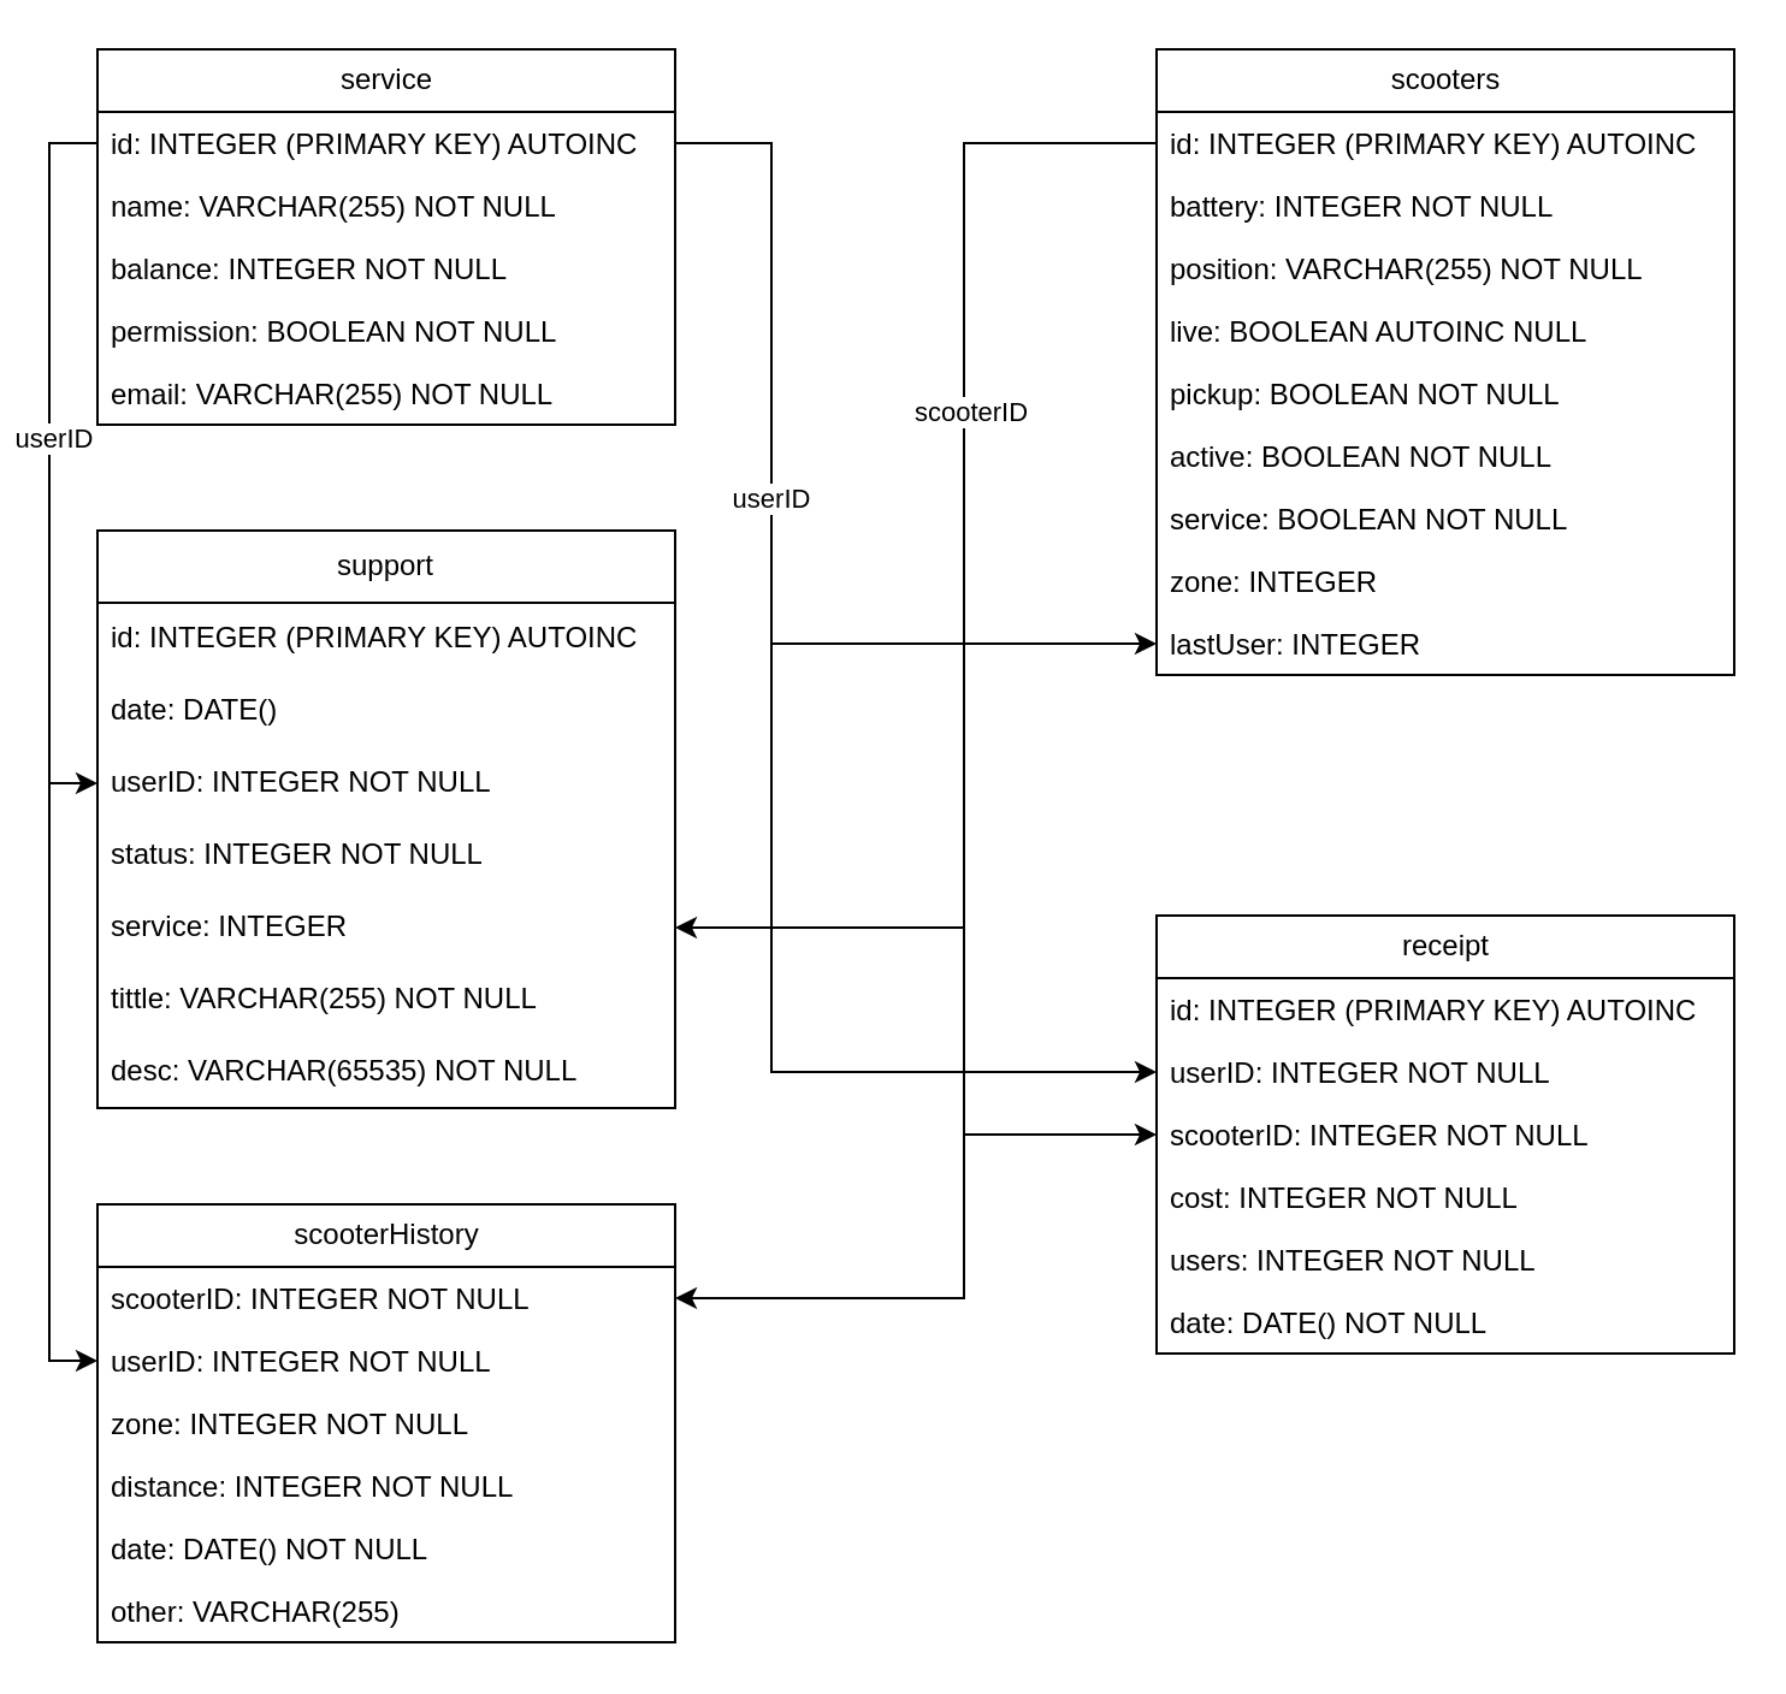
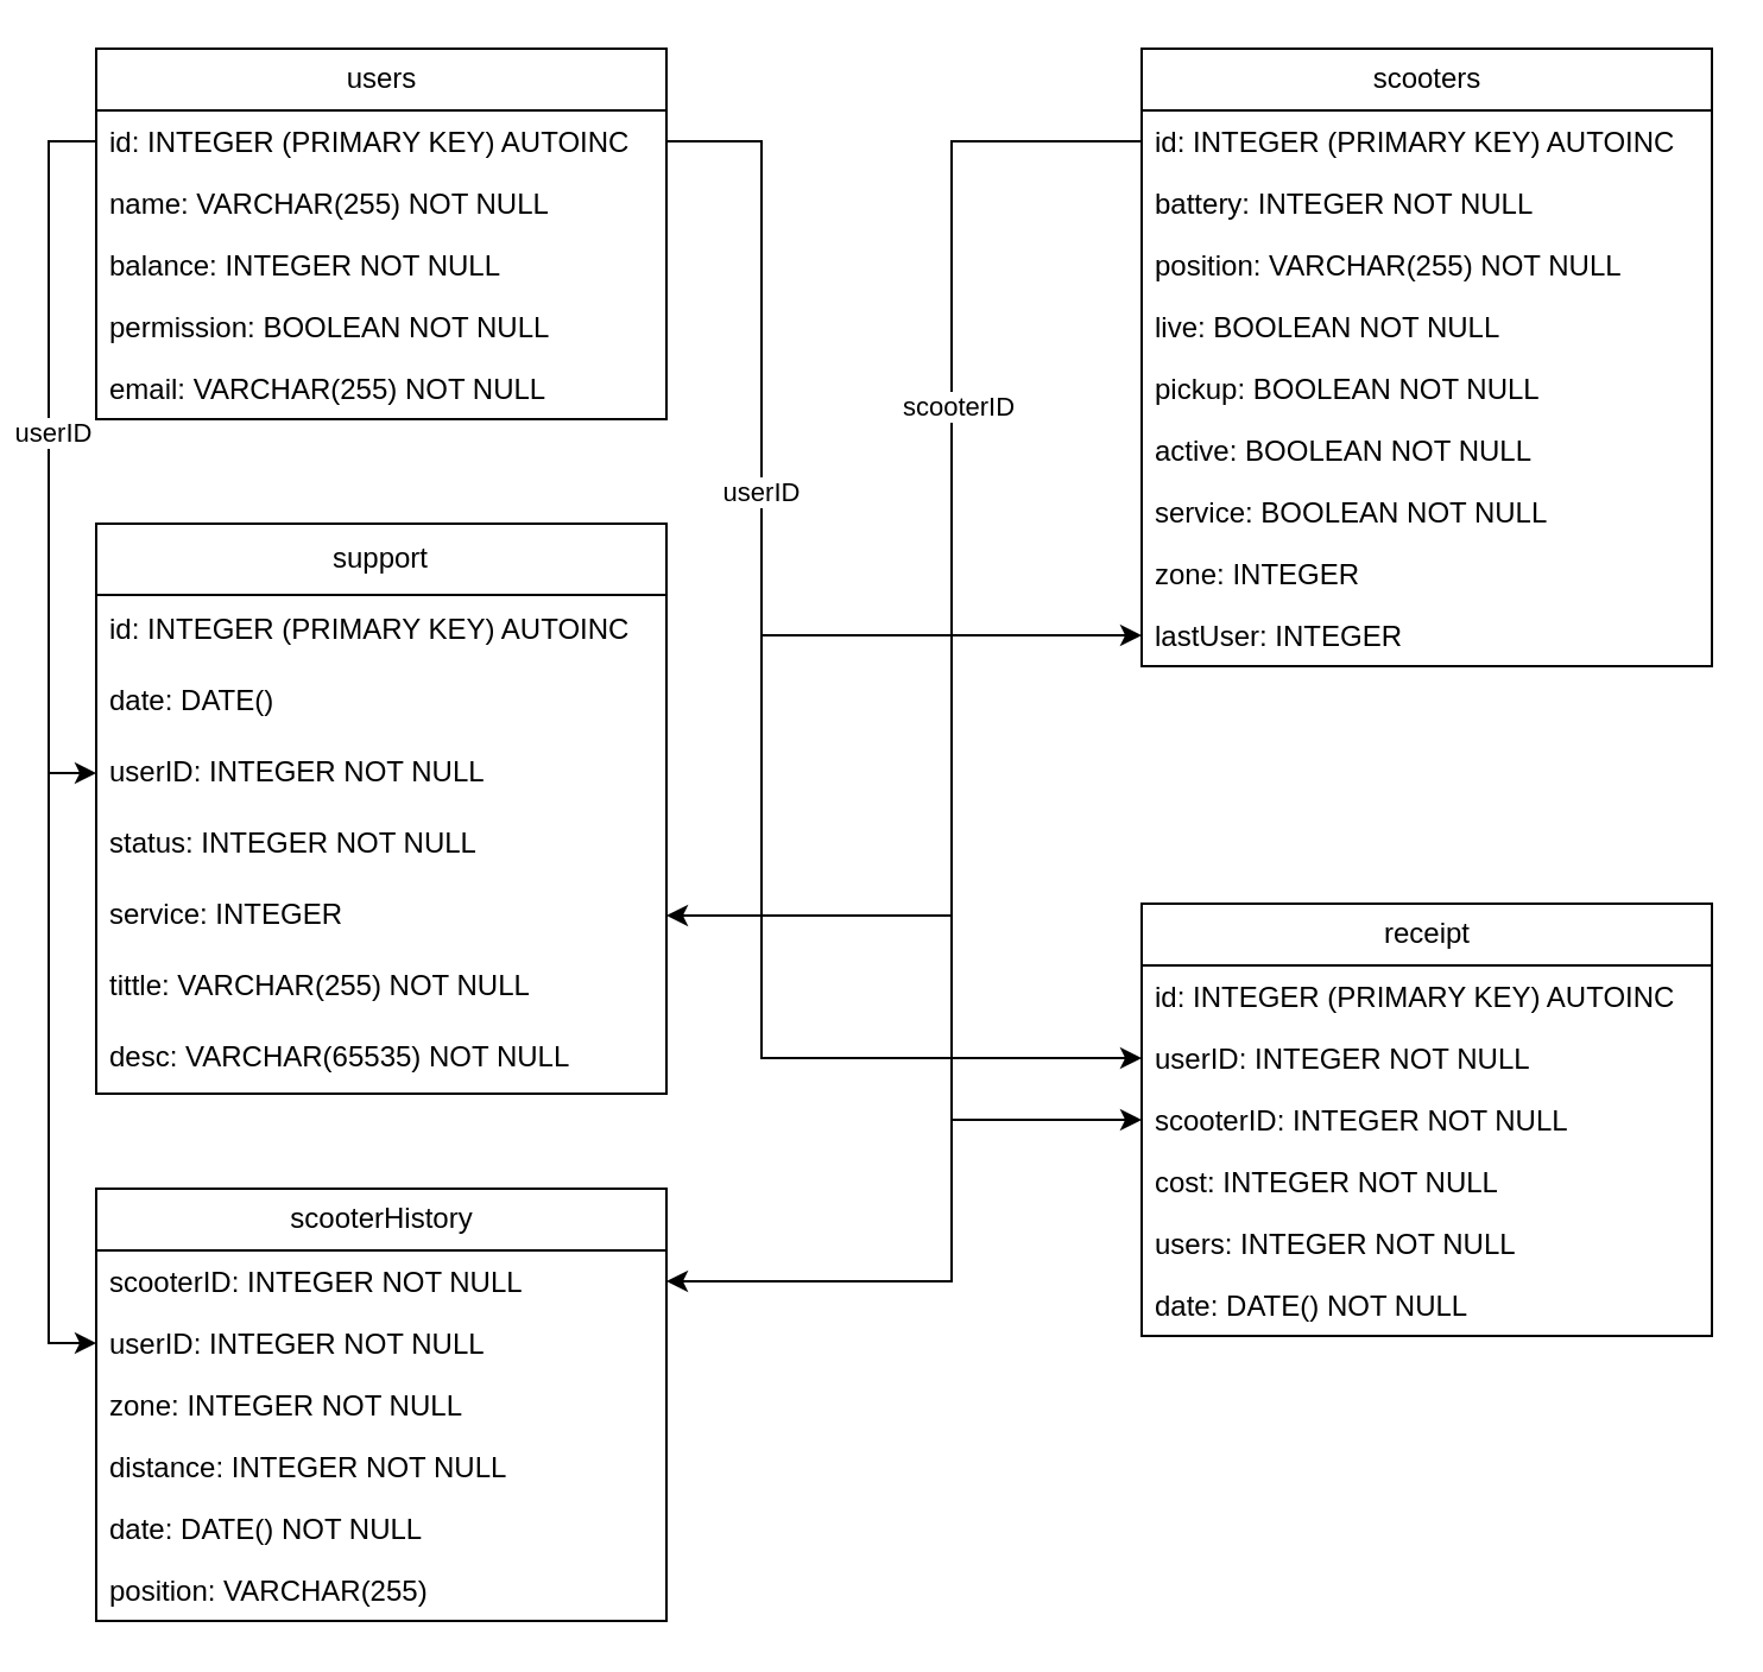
- <mxCell id="2" value="service" style="swimlane;fontStyle=0;childLayout=stackLayout;horizontal=1;startSize=26;fillColor=none;horizontalStack=0;resizeParent=1;resizeParentMax=0;resizeLast=0;collapsible=1;marginBottom=0;html=1;" vertex="1" parent="1"><mxGeometry x="40" y="20" width="240" height="156" as="geometry" /></mxCell>
+ <mxCell id="2" value="users" style="swimlane;fontStyle=0;childLayout=stackLayout;horizontal=1;startSize=26;fillColor=none;horizontalStack=0;resizeParent=1;resizeParentMax=0;resizeLast=0;collapsible=1;marginBottom=0;html=1;" vertex="1" parent="1"><mxGeometry x="40" y="20" width="240" height="156" as="geometry" /></mxCell>
- <mxCell id="12" value="live: BOOLEAN AUTOINC NULL" style="text;strokeColor=none;fillColor=none;align=left;verticalAlign=top;spacingLeft=4;spacingRight=4;overflow=hidden;rotatable=0;points=[[0,0.5],[1,0.5]];portConstraint=eastwest;whiteSpace=wrap;html=1;" vertex="1" parent="8"><mxGeometry y="104" width="240" height="26" as="geometry" /></mxCell>
+ <mxCell id="12" value="live: BOOLEAN NOT NULL" style="text;strokeColor=none;fillColor=none;align=left;verticalAlign=top;spacingLeft=4;spacingRight=4;overflow=hidden;rotatable=0;points=[[0,0.5],[1,0.5]];portConstraint=eastwest;whiteSpace=wrap;html=1;" vertex="1" parent="8"><mxGeometry y="104" width="240" height="26" as="geometry" /></mxCell>
- <mxCell id="47" value="other: VARCHAR(255)" style="text;strokeColor=none;fillColor=none;align=left;verticalAlign=top;spacingLeft=4;spacingRight=4;overflow=hidden;rotatable=0;points=[[0,0.5],[1,0.5]];portConstraint=eastwest;whiteSpace=wrap;html=1;" vertex="1" parent="41"><mxGeometry y="156" width="240" height="26" as="geometry" /></mxCell>
+ <mxCell id="47" value="position: VARCHAR(255)" style="text;strokeColor=none;fillColor=none;align=left;verticalAlign=top;spacingLeft=4;spacingRight=4;overflow=hidden;rotatable=0;points=[[0,0.5],[1,0.5]];portConstraint=eastwest;whiteSpace=wrap;html=1;" vertex="1" parent="41"><mxGeometry y="156" width="240" height="26" as="geometry" /></mxCell>
